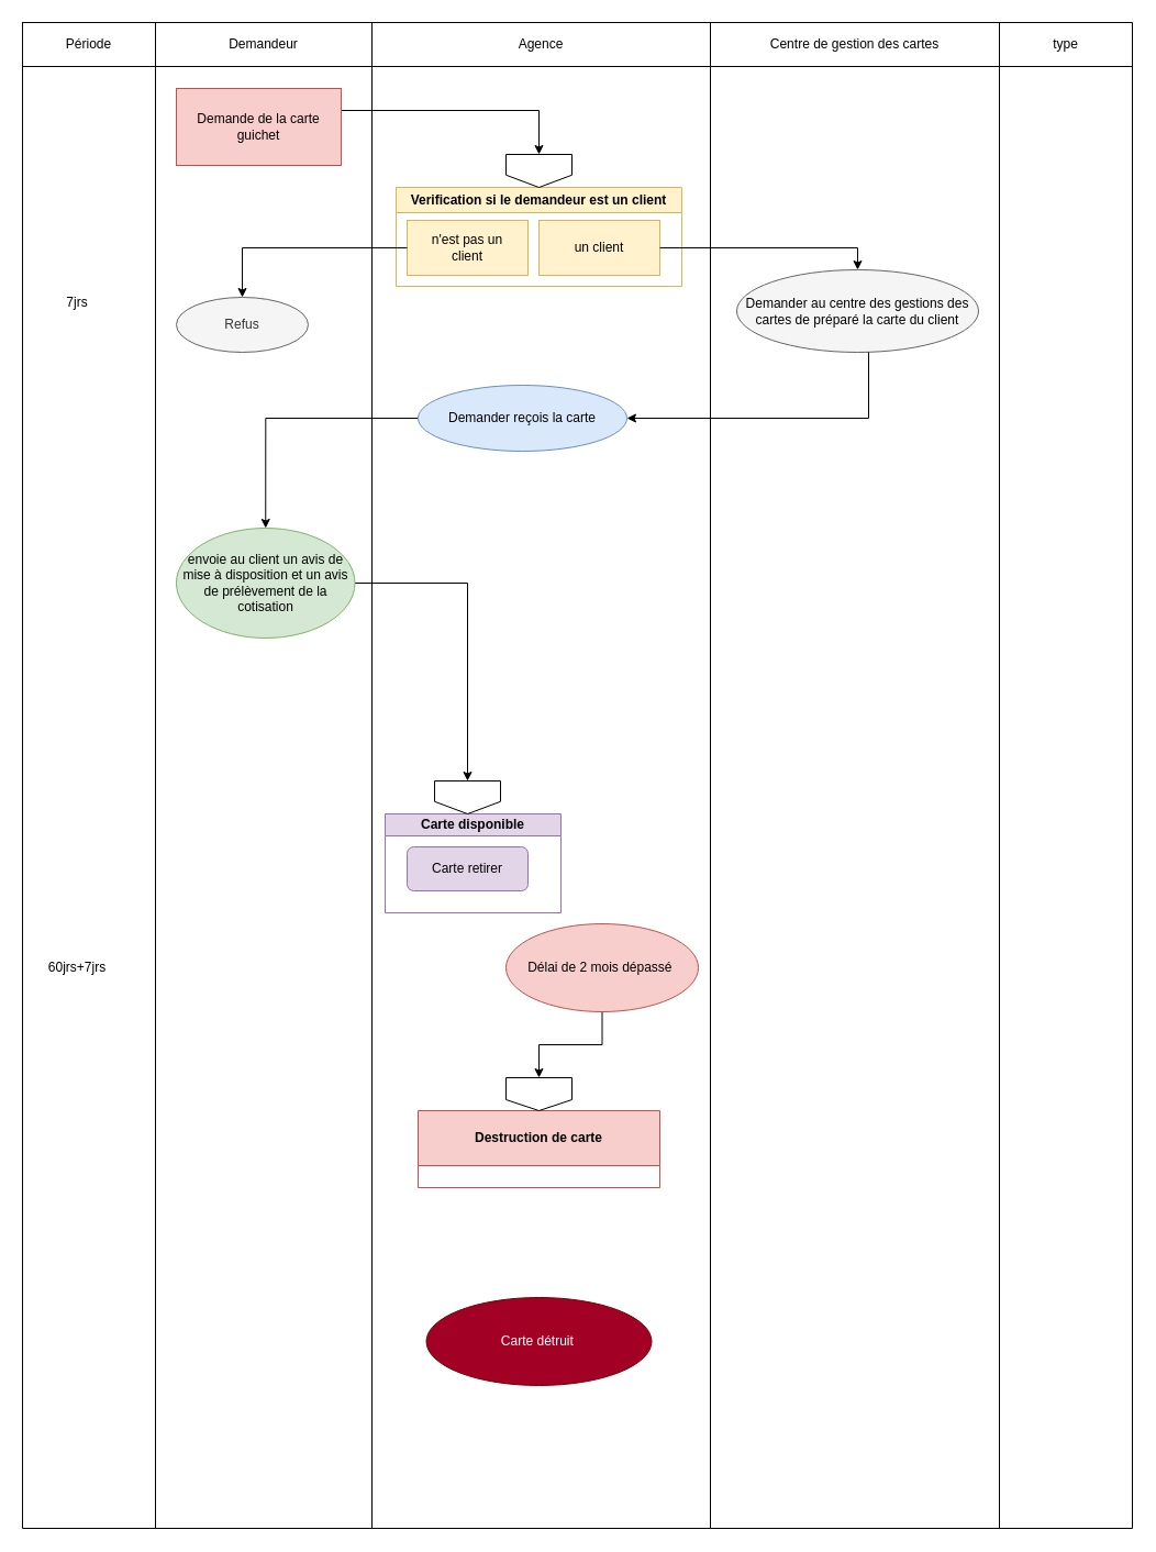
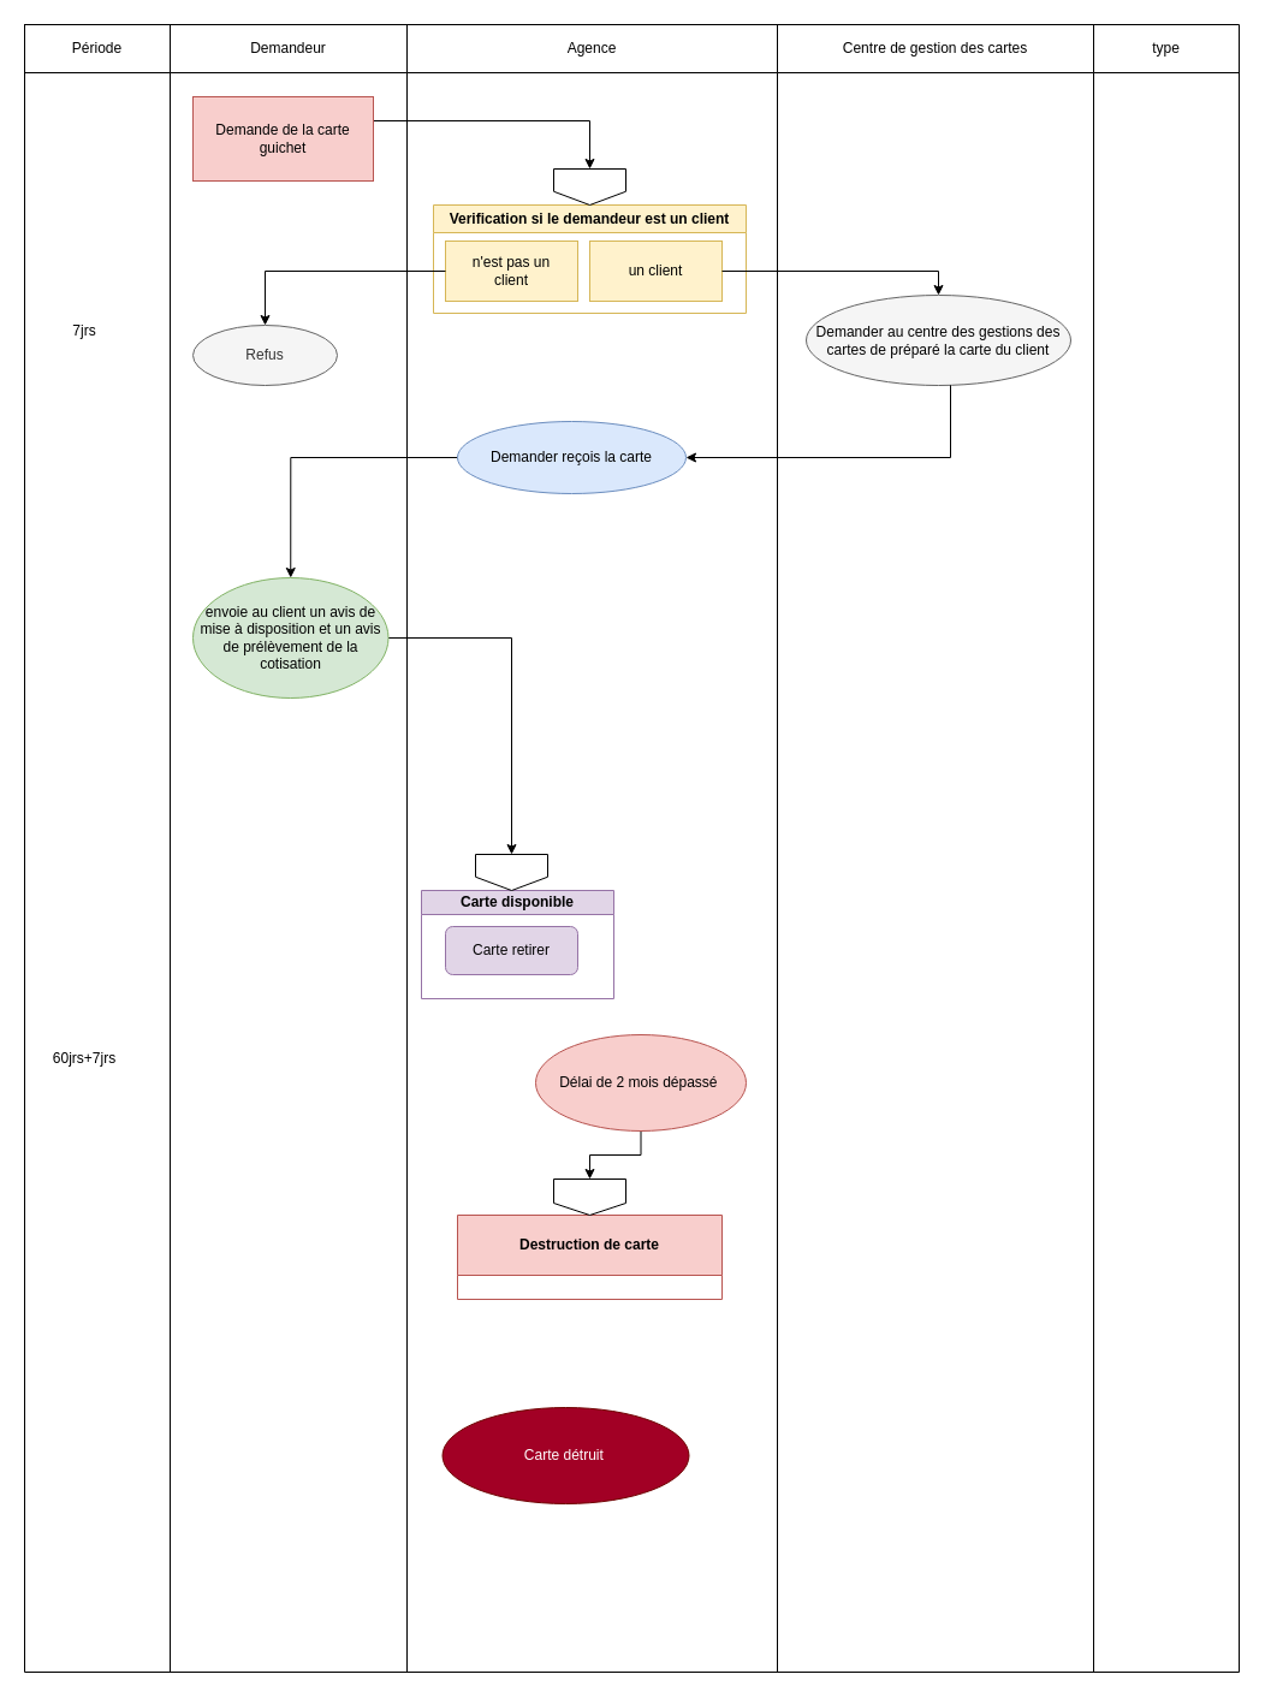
- <mxCell id="36" value="Délai de 2 mois dépassé&amp;nbsp;" style="ellipse;whiteSpace=wrap;html=1;fillColor=#f8cecc;strokeColor=#b85450;" vertex="1" parent="1"><mxGeometry x="460" y="840" width="175" height="80" as="geometry" /></mxCell>
+ <mxCell id="36" value="Délai de 2 mois dépassé&amp;nbsp;" style="ellipse;whiteSpace=wrap;html=1;fillColor=#f8cecc;strokeColor=#b85450;" vertex="1" parent="1"><mxGeometry x="445" y="860" width="175" height="80" as="geometry" /></mxCell>
- <mxCell id="39" value="Carte détruit&amp;nbsp;" style="ellipse;whiteSpace=wrap;html=1;fillColor=#a20025;fontColor=#ffffff;strokeColor=#6F0000;" vertex="1" parent="1"><mxGeometry x="387.5" y="1180" width="205" height="80" as="geometry" /></mxCell>
+ <mxCell id="39" value="Carte détruit&amp;nbsp;" style="ellipse;whiteSpace=wrap;html=1;fillColor=#a20025;fontColor=#ffffff;strokeColor=#6F0000;" vertex="1" parent="1"><mxGeometry x="367.5" y="1170" width="205" height="80" as="geometry" /></mxCell>
